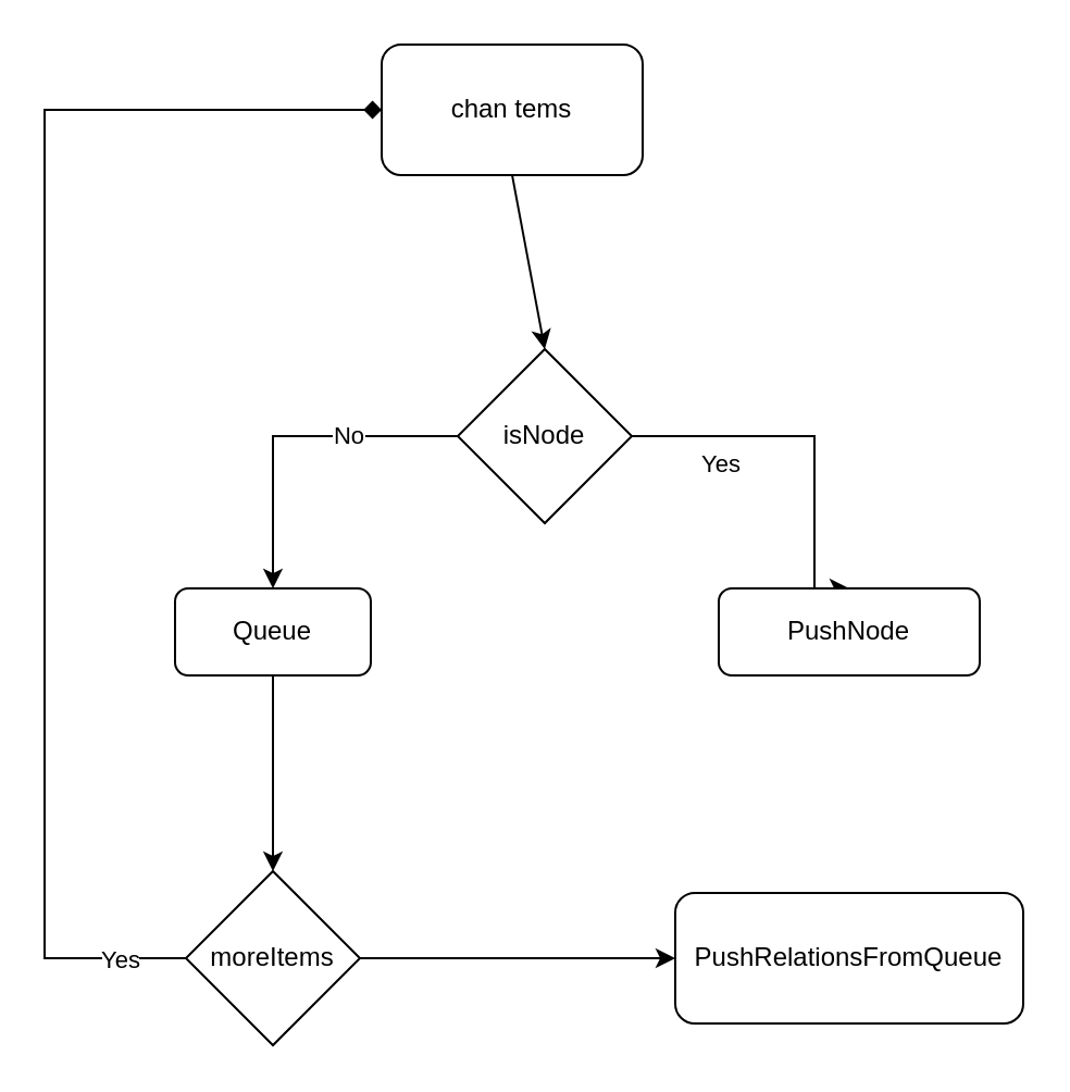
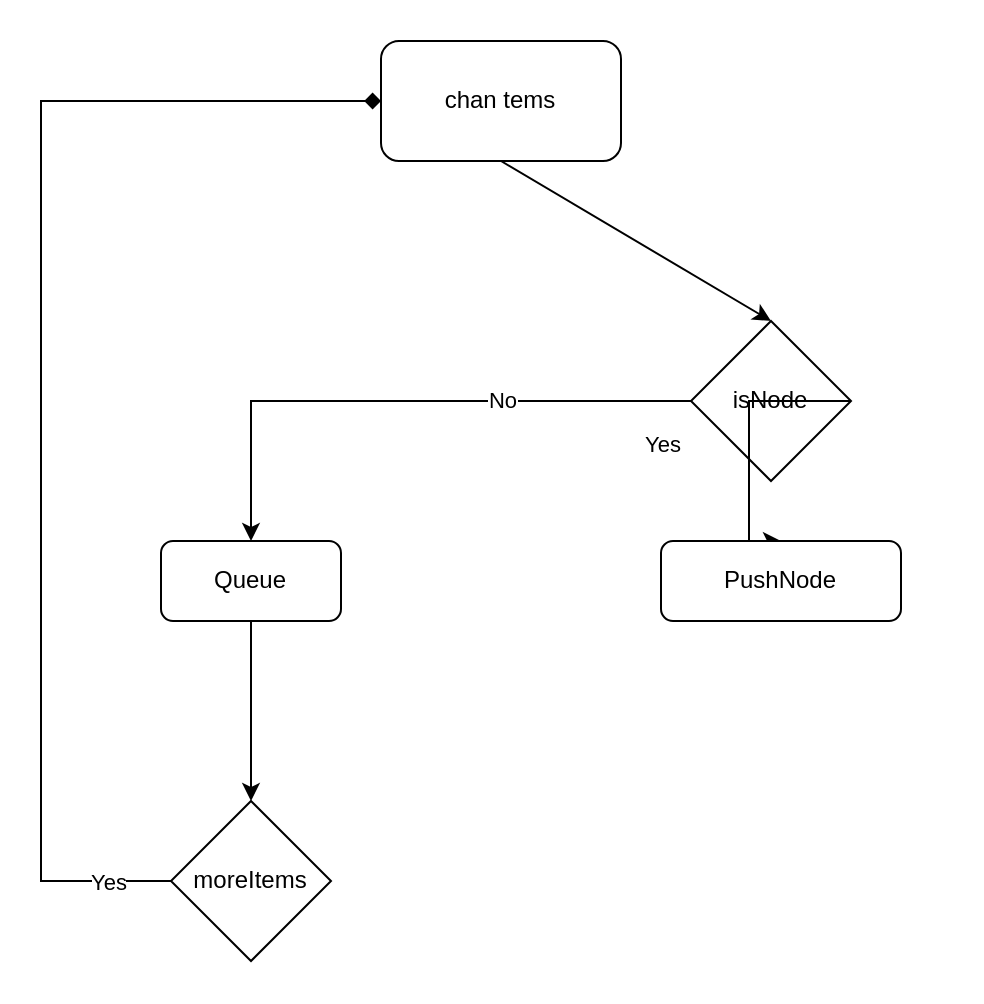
- <mxCell id="2" value="chan tems" style="rounded=1;whiteSpace=wrap;html=1;" vertex="1" parent="1"><mxGeometry x="175" y="20" width="120" height="60" as="geometry" /></mxCell>
+ <mxCell id="2" value="chan tems" style="rounded=1;whiteSpace=wrap;html=1;" vertex="1" parent="1"><mxGeometry x="190" y="20" width="120" height="60" as="geometry" /></mxCell>
- <mxCell id="3" value="isNode" style="rhombus;whiteSpace=wrap;html=1;" vertex="1" parent="1"><mxGeometry x="210" y="160" width="80" height="80" as="geometry" /></mxCell>
+ <mxCell id="3" value="isNode" style="rhombus;whiteSpace=wrap;html=1;" vertex="1" parent="1"><mxGeometry x="345" y="160" width="80" height="80" as="geometry" /></mxCell>
- <mxCell id="15" value="" style="endArrow=classic;html=1;rounded=0;exitX=1;exitY=0.5;exitDx=0;exitDy=0;entryX=0;entryY=0.5;entryDx=0;entryDy=0;" edge="1" parent="1" source="10" target="14"><mxGeometry width="50" height="50" relative="1" as="geometry"><mxPoint x="270" y="370" as="sourcePoint" /><mxPoint x="320" y="320" as="targetPoint" /></mxGeometry></mxCell>
- <mxCell id="14" value="PushRelationsFromQueue" style="rounded=1;whiteSpace=wrap;html=1;" vertex="1" parent="1"><mxGeometry x="310" y="410" width="160" height="60" as="geometry" /></mxCell>
